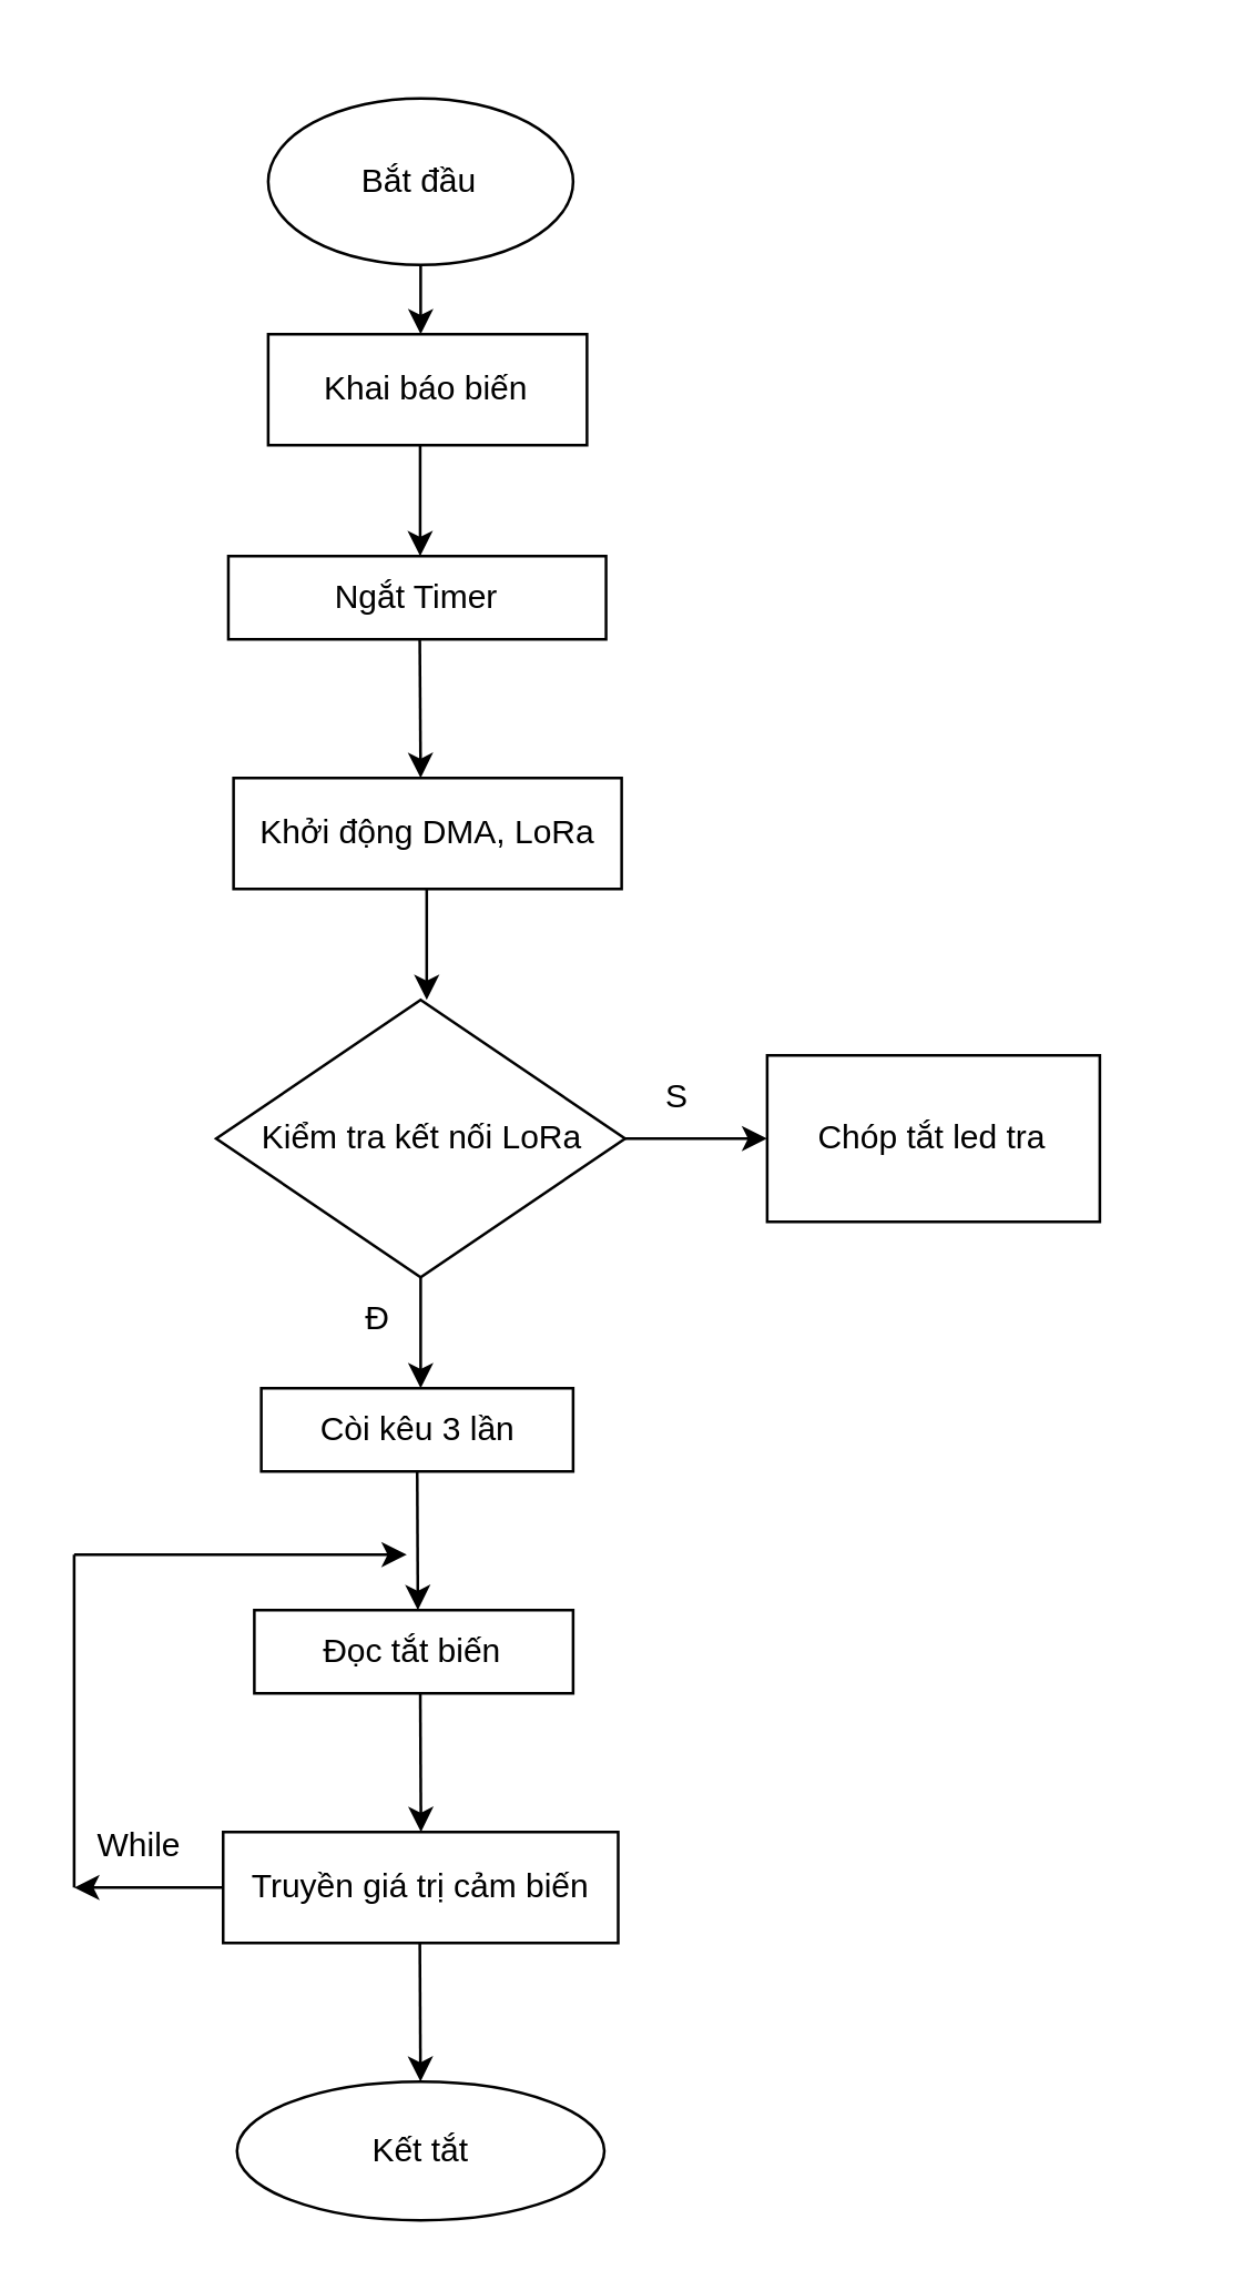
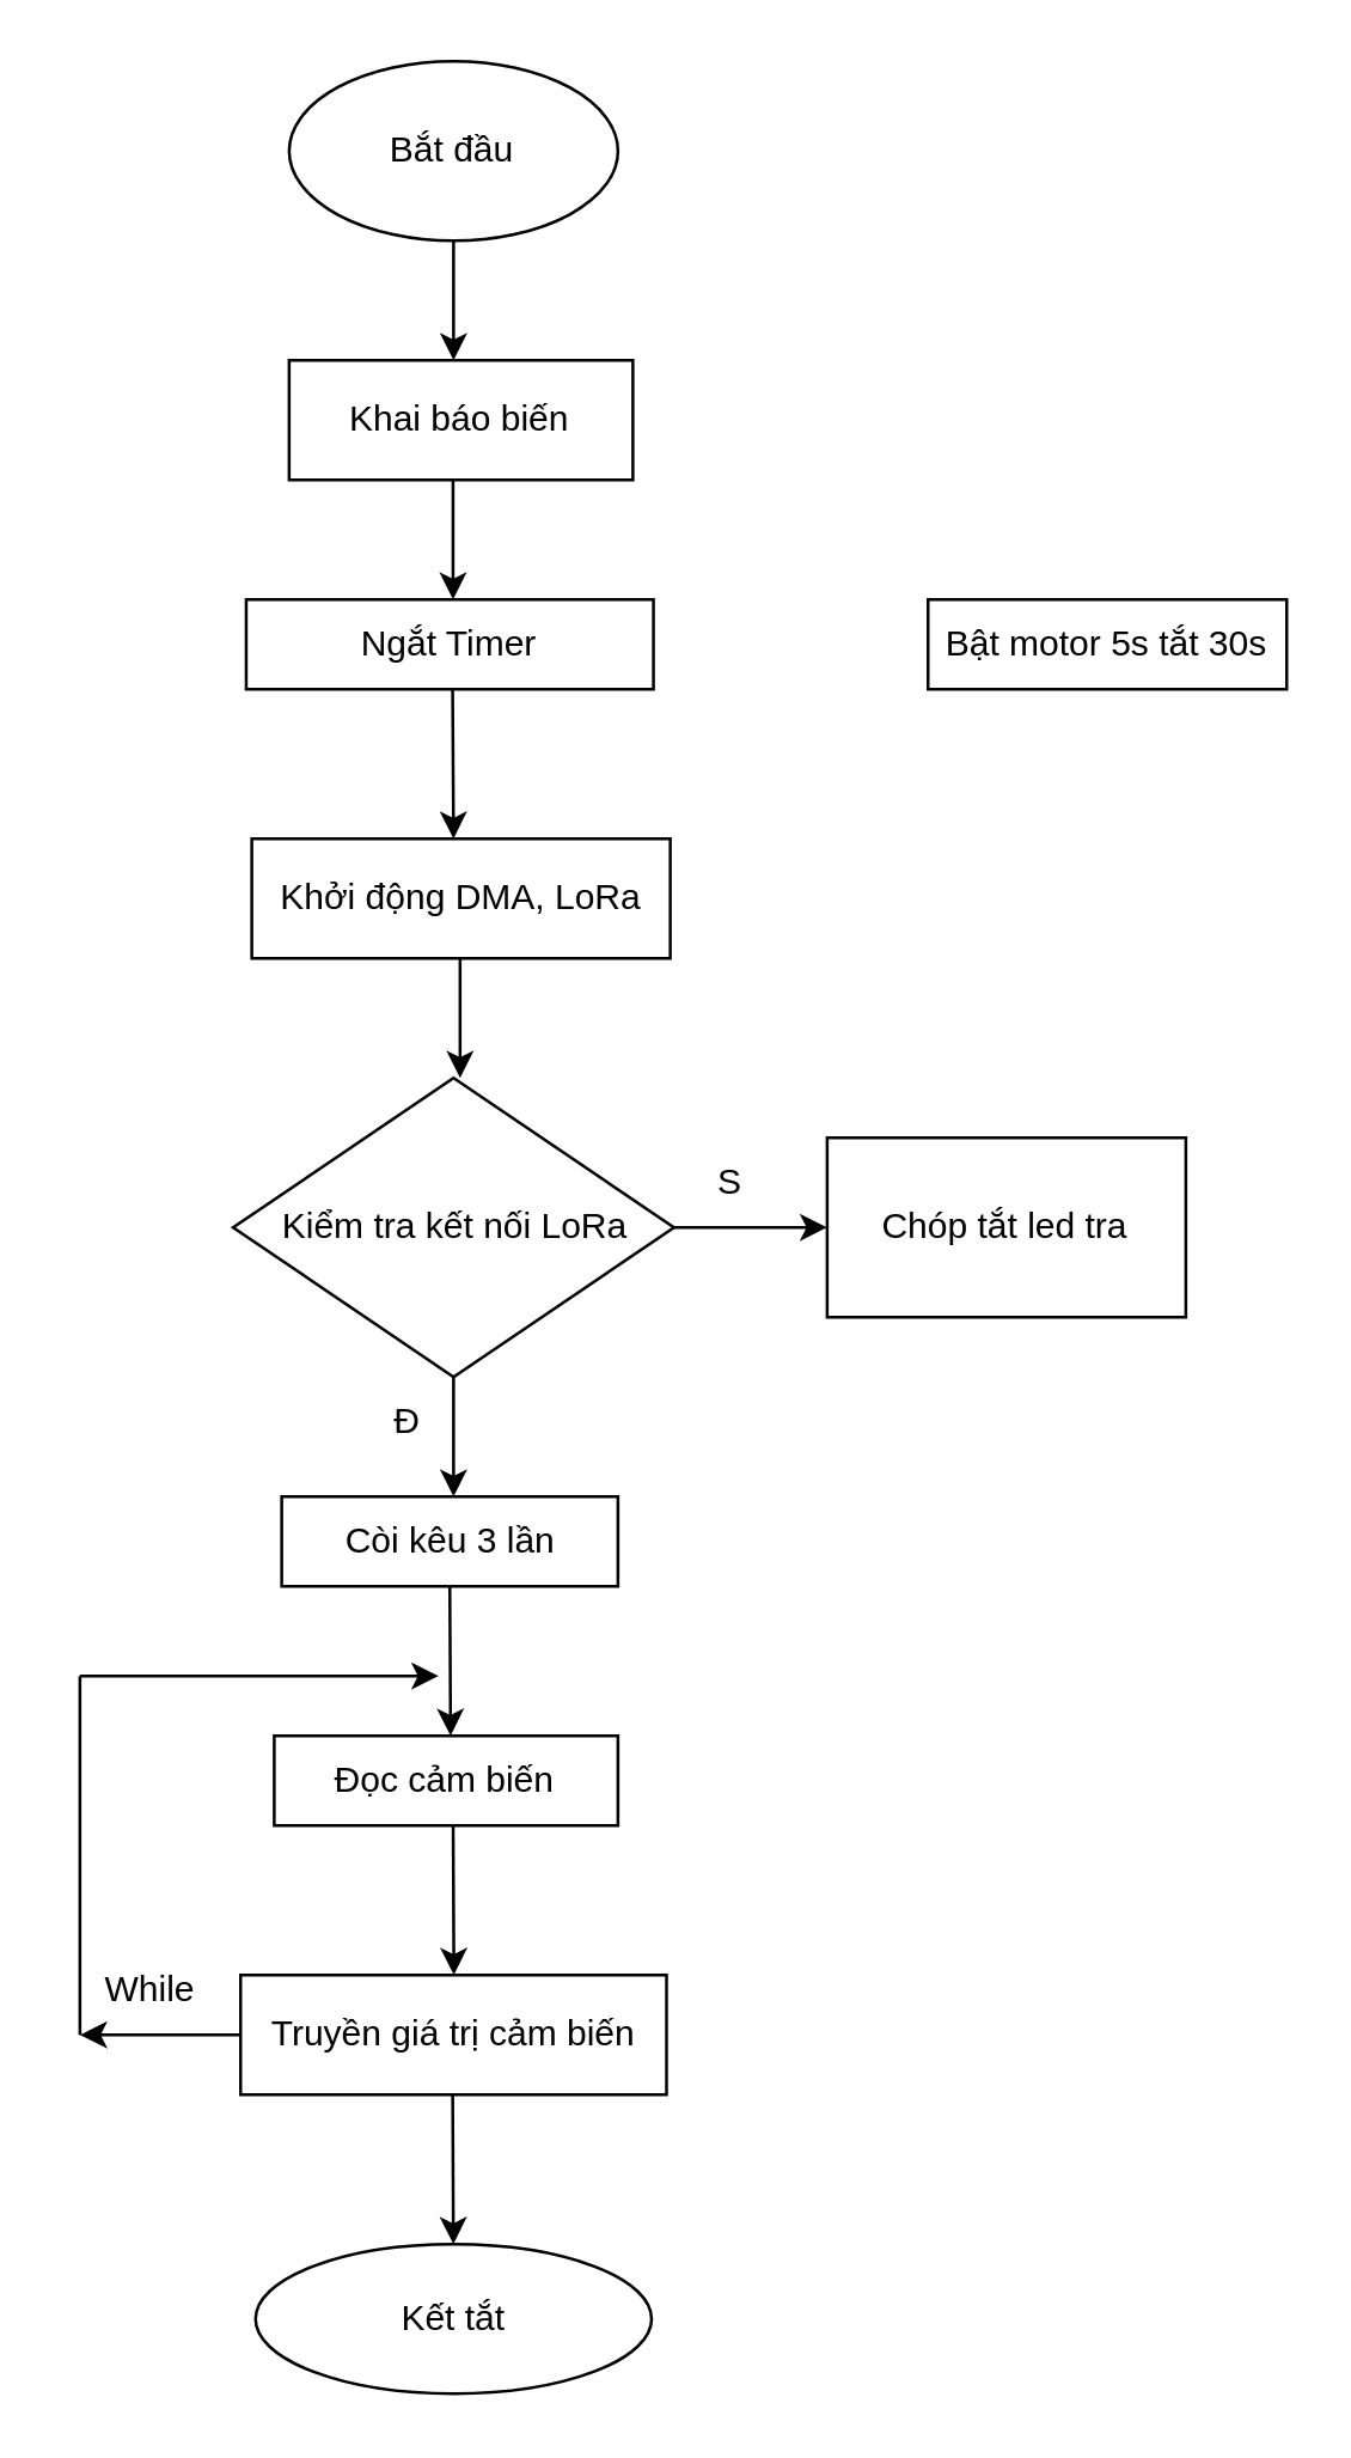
- <mxCell id="2" value="Bắt đầu" style="ellipse;whiteSpace=wrap;html=1;" vertex="1" parent="1"><mxGeometry x="96.25" y="35" width="110" height="60" as="geometry" /></mxCell>
+ <mxCell id="2" value="Bắt đầu" style="ellipse;whiteSpace=wrap;html=1;" vertex="1" parent="1"><mxGeometry x="96.25" y="20" width="110" height="60" as="geometry" /></mxCell>
+ <mxCell id="7" value="Bật motor 5s tắt 30s" style="rounded=0;whiteSpace=wrap;html=1;" vertex="1" parent="1"><mxGeometry x="310" y="200" width="120" height="30" as="geometry" /></mxCell>
- <mxCell id="16" value="Đọc tắt biến" style="rounded=0;whiteSpace=wrap;html=1;" vertex="1" parent="1"><mxGeometry x="91.25" y="580" width="115" height="30" as="geometry" /></mxCell>
+ <mxCell id="16" value="Đọc cảm biến" style="rounded=0;whiteSpace=wrap;html=1;" vertex="1" parent="1"><mxGeometry x="91.25" y="580" width="115" height="30" as="geometry" /></mxCell>
